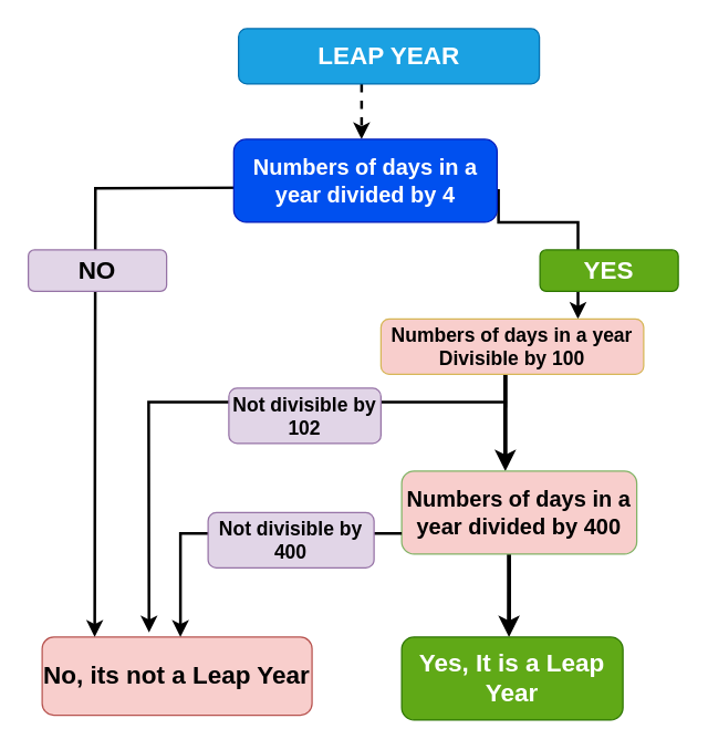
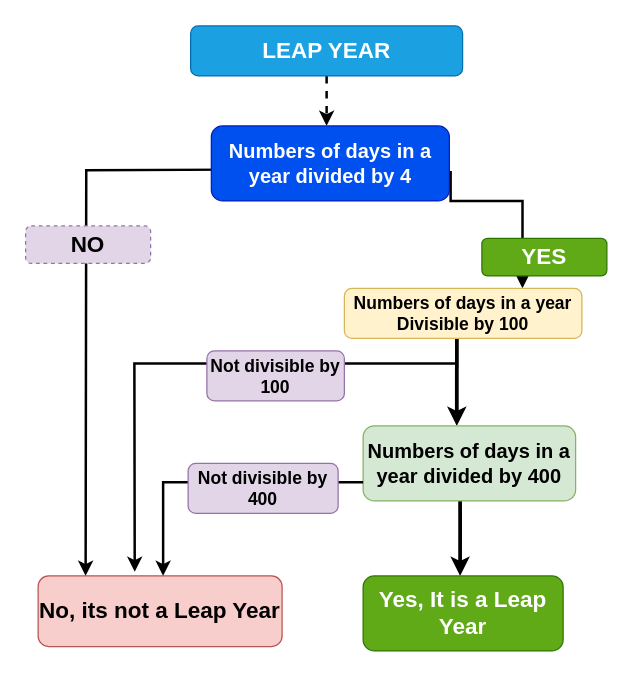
- <mxCell id="3" value="&lt;b&gt;&lt;font style=&quot;font-size: 18px;&quot;&gt;LEAP YEAR&lt;/font&gt;&lt;/b&gt;" style="rounded=1;whiteSpace=wrap;html=1;fillColor=#1ba1e2;strokeColor=#006EAF;fontColor=#ffffff;" parent="1" vertex="1"><mxGeometry x="172" y="20" width="217.57" height="40" as="geometry" /></mxCell>
+ <mxCell id="3" value="&lt;b&gt;&lt;font style=&quot;font-size: 18px;&quot;&gt;LEAP YEAR&lt;/font&gt;&lt;/b&gt;" style="rounded=1;whiteSpace=wrap;html=1;fillColor=#1ba1e2;strokeColor=#006EAF;fontColor=#ffffff;" parent="1" vertex="1"><mxGeometry x="152" y="20" width="217.57" height="40" as="geometry" /></mxCell>
- <mxCell id="17" value="&lt;b style=&quot;&quot;&gt;&lt;font style=&quot;font-size: 18px;&quot;&gt;NO&lt;/font&gt;&lt;/b&gt;" style="rounded=1;whiteSpace=wrap;html=1;fillColor=#e1d5e7;strokeColor=#9673a6;" vertex="1" parent="1"><mxGeometry x="20" y="180" width="100" height="30" as="geometry" /></mxCell>
+ <mxCell id="17" value="&lt;b style=&quot;&quot;&gt;&lt;font style=&quot;font-size: 18px;&quot;&gt;NO&lt;/font&gt;&lt;/b&gt;" style="rounded=1;whiteSpace=wrap;html=1;fillColor=#e1d5e7;strokeColor=#9673a6;dashed=1;" vertex="1" parent="1"><mxGeometry x="20" y="180" width="100" height="30" as="geometry" /></mxCell>
- <mxCell id="18" value="&lt;b style=&quot;&quot;&gt;&lt;font style=&quot;font-size: 18px;&quot;&gt;YES&lt;/font&gt;&lt;/b&gt;" style="rounded=1;whiteSpace=wrap;html=1;fillColor=#60a917;strokeColor=#2D7600;fontColor=#ffffff;" vertex="1" parent="1"><mxGeometry x="390" y="180" width="100" height="30" as="geometry" /></mxCell>
+ <mxCell id="18" value="&lt;b style=&quot;&quot;&gt;&lt;font style=&quot;font-size: 18px;&quot;&gt;YES&lt;/font&gt;&lt;/b&gt;" style="rounded=1;whiteSpace=wrap;html=1;fillColor=#60a917;strokeColor=#2D7600;fontColor=#ffffff;" vertex="1" parent="1"><mxGeometry x="385" y="190" width="100" height="30" as="geometry" /></mxCell>
- <mxCell id="16" value="&lt;b&gt;&lt;font style=&quot;font-size: 14px;&quot;&gt;Numbers of days in a year Divisible by 100&lt;/font&gt;&lt;/b&gt;" style="rounded=1;whiteSpace=wrap;html=1;fillColor=#f8cecc;strokeColor=#d6b656;" vertex="1" parent="1"><mxGeometry x="275" y="230" width="190" height="40" as="geometry" /></mxCell>
+ <mxCell id="16" value="&lt;b&gt;&lt;font style=&quot;font-size: 14px;&quot;&gt;Numbers of days in a year Divisible by 100&lt;/font&gt;&lt;/b&gt;" style="rounded=1;whiteSpace=wrap;html=1;fillColor=#fff2cc;strokeColor=#d6b656;" vertex="1" parent="1"><mxGeometry x="275" y="230" width="190" height="40" as="geometry" /></mxCell>
- <mxCell id="13" value="&lt;b&gt;&lt;font style=&quot;font-size: 14px;&quot;&gt;Not divisible by 102&lt;/font&gt;&lt;/b&gt;" style="rounded=1;whiteSpace=wrap;html=1;fillColor=#e1d5e7;strokeColor=#9673a6;" vertex="1" parent="1"><mxGeometry x="165" y="280" width="110" height="40" as="geometry" /></mxCell>
+ <mxCell id="13" value="&lt;b&gt;&lt;font style=&quot;font-size: 14px;&quot;&gt;Not divisible by 100&lt;/font&gt;&lt;/b&gt;" style="rounded=1;whiteSpace=wrap;html=1;fillColor=#e1d5e7;strokeColor=#9673a6;" vertex="1" parent="1"><mxGeometry x="165" y="280" width="110" height="40" as="geometry" /></mxCell>
- <mxCell id="10" value="&lt;b style=&quot;border-color: var(--border-color); font-size: medium;&quot;&gt;Numbers of days in a year divided by 400&lt;/b&gt;" style="rounded=1;whiteSpace=wrap;html=1;fillColor=#f8cecc;strokeColor=#82b366;" parent="1" vertex="1"><mxGeometry x="290" y="340" width="170" height="60" as="geometry" /></mxCell>
+ <mxCell id="10" value="&lt;b style=&quot;border-color: var(--border-color); font-size: medium;&quot;&gt;Numbers of days in a year divided by 400&lt;/b&gt;" style="rounded=1;whiteSpace=wrap;html=1;fillColor=#d5e8d4;strokeColor=#82b366;" parent="1" vertex="1"><mxGeometry x="290" y="340" width="170" height="60" as="geometry" /></mxCell>
